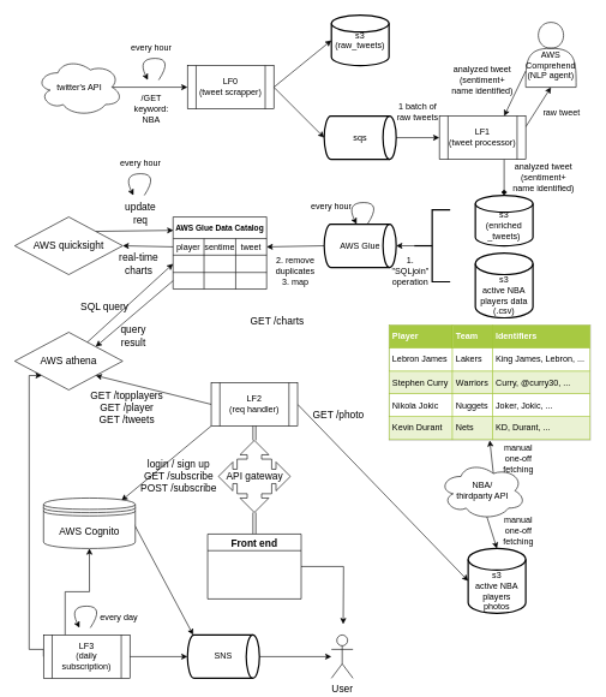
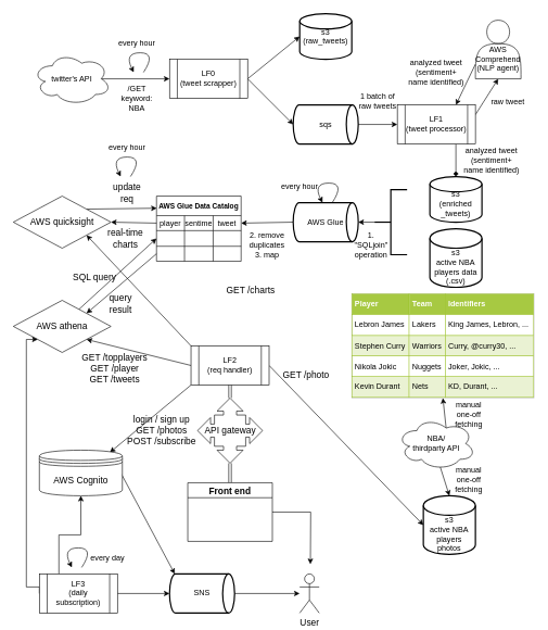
+ <mxCell id="63" style="edgeStyle=none;rounded=0;orthogonalLoop=1;jettySize=auto;html=1;exitX=0;exitY=0;exitDx=0;exitDy=0;entryX=1;entryY=1;entryDx=0;entryDy=0;fontSize=14;" edge="1" parent="1" source="66" target="52"><mxGeometry relative="1" as="geometry" /></mxCell>
- <mxCell id="76" value="login / sign up&lt;br&gt;GET /subscribe&lt;br&gt;POST /subscribe" style="text;html=1;strokeColor=none;fillColor=none;align=center;verticalAlign=middle;whiteSpace=wrap;rounded=0;fontSize=14;" vertex="1" parent="1"><mxGeometry x="187.5" y="632" width="120" height="56" as="geometry" /></mxCell>
+ <mxCell id="76" value="login / sign up&lt;br&gt;GET /photos&lt;br&gt;POST /subscribe" style="text;html=1;strokeColor=none;fillColor=none;align=center;verticalAlign=middle;whiteSpace=wrap;rounded=0;fontSize=14;" vertex="1" parent="1"><mxGeometry x="187.5" y="632" width="120" height="56" as="geometry" /></mxCell>
